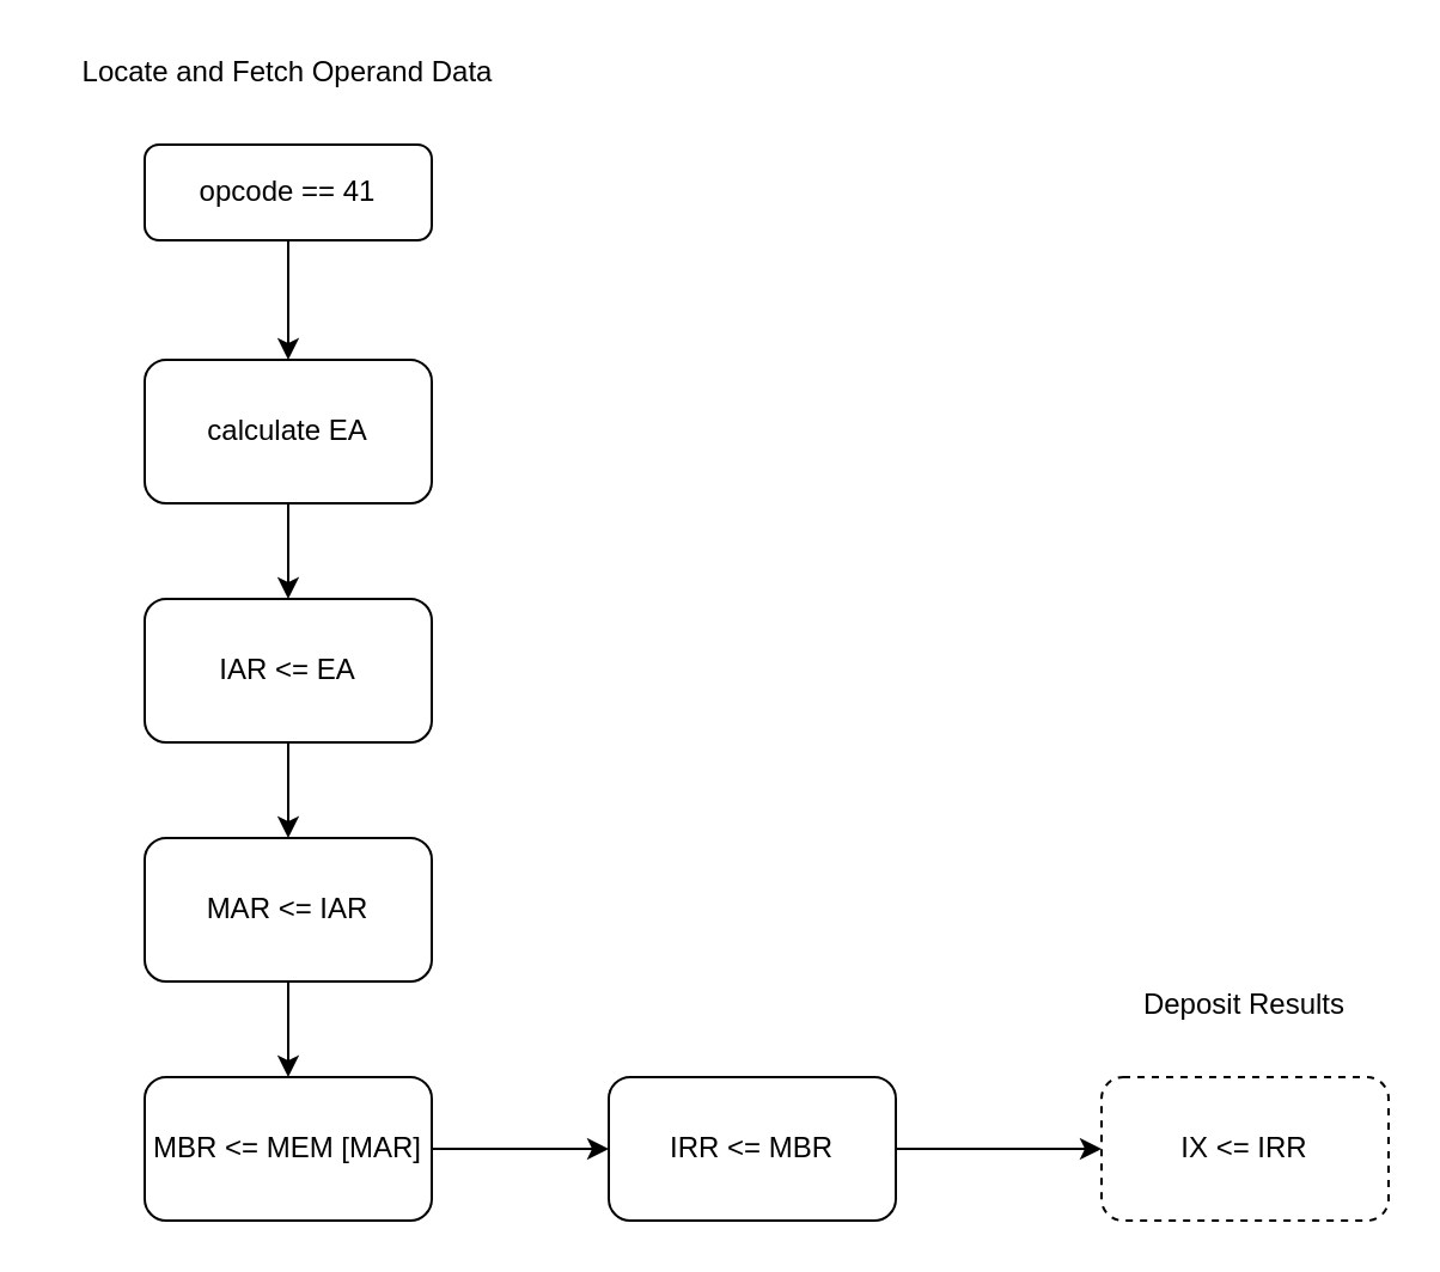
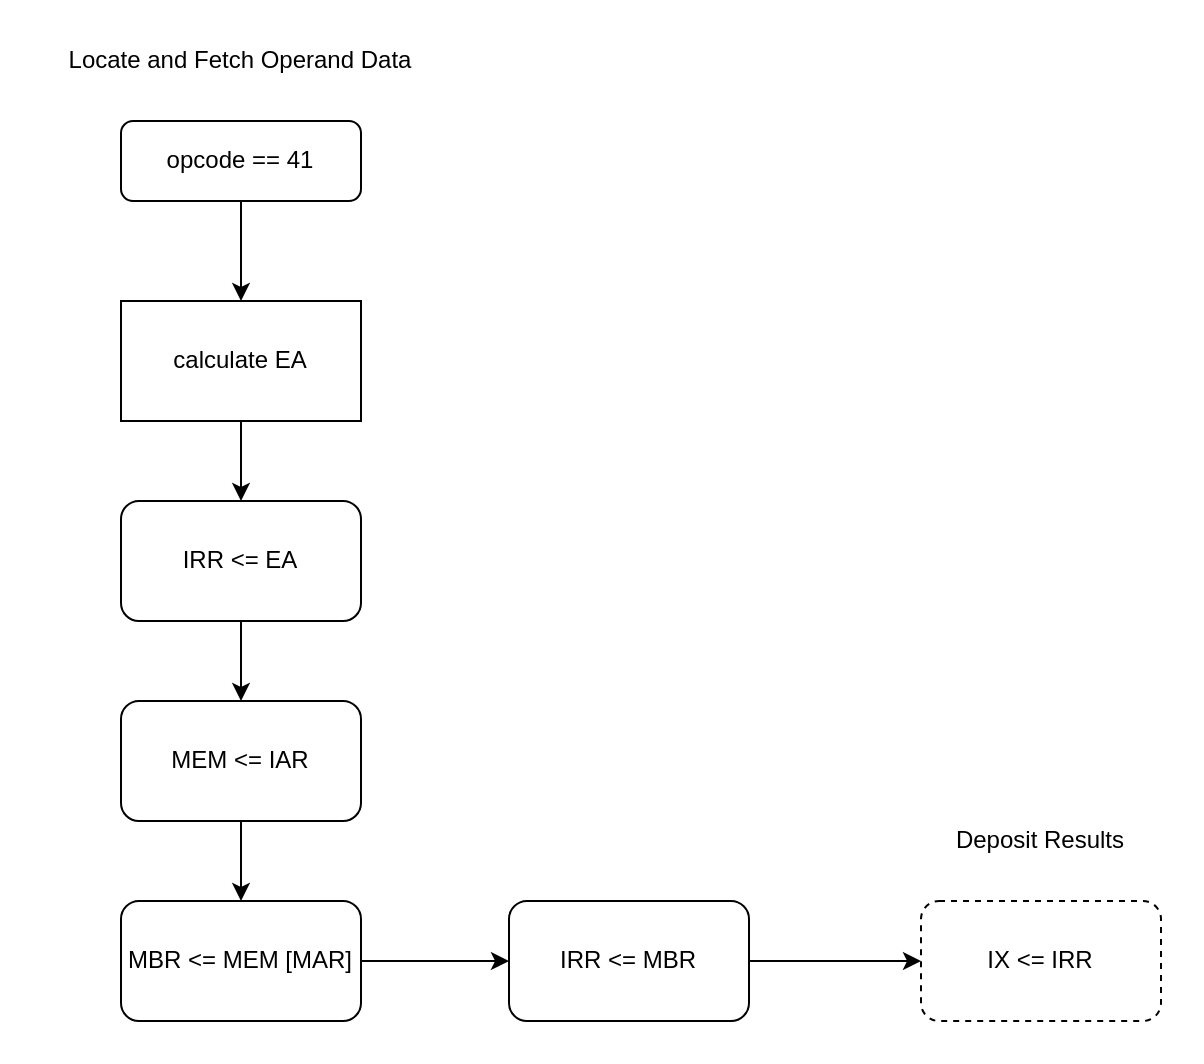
- <mxCell id="5" value="calculate EA" style="rounded=1;whiteSpace=wrap;html=1;" vertex="1" parent="1"><mxGeometry x="60" y="150" width="120" height="60" as="geometry" /></mxCell>
+ <mxCell id="5" value="calculate EA" style="whiteSpace=wrap;html=1;rounded=0;" vertex="1" parent="1"><mxGeometry x="60" y="150" width="120" height="60" as="geometry" /></mxCell>
- <mxCell id="7" value="IAR &amp;lt;= EA" style="rounded=1;whiteSpace=wrap;html=1;" vertex="1" parent="1"><mxGeometry x="60" y="250" width="120" height="60" as="geometry" /></mxCell>
+ <mxCell id="7" value="IRR &amp;lt;= EA" style="rounded=1;whiteSpace=wrap;html=1;" vertex="1" parent="1"><mxGeometry x="60" y="250" width="120" height="60" as="geometry" /></mxCell>
- <mxCell id="9" value="MAR &amp;lt;= IAR" style="rounded=1;whiteSpace=wrap;html=1;" vertex="1" parent="1"><mxGeometry x="60" y="350" width="120" height="60" as="geometry" /></mxCell>
+ <mxCell id="9" value="MEM &amp;lt;= IAR" style="rounded=1;whiteSpace=wrap;html=1;" vertex="1" parent="1"><mxGeometry x="60" y="350" width="120" height="60" as="geometry" /></mxCell>
